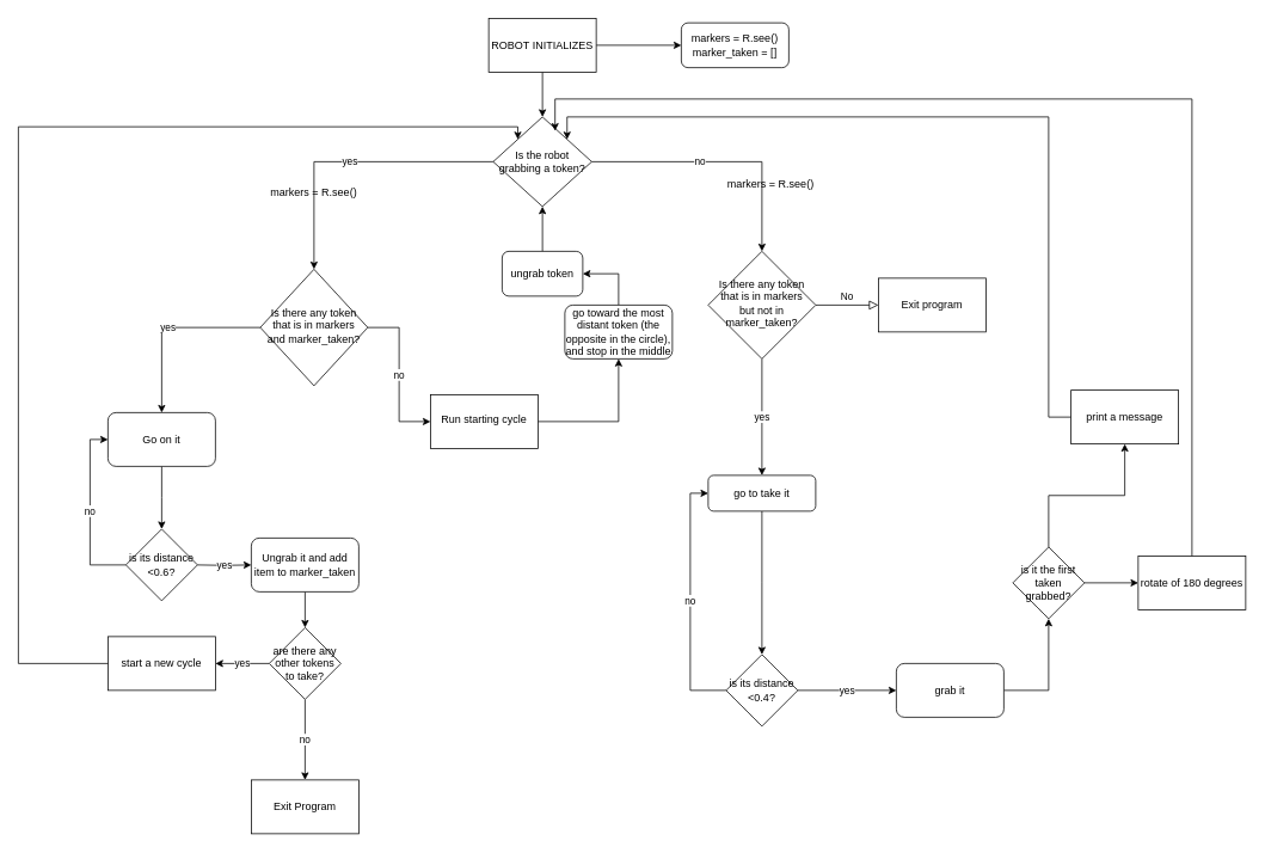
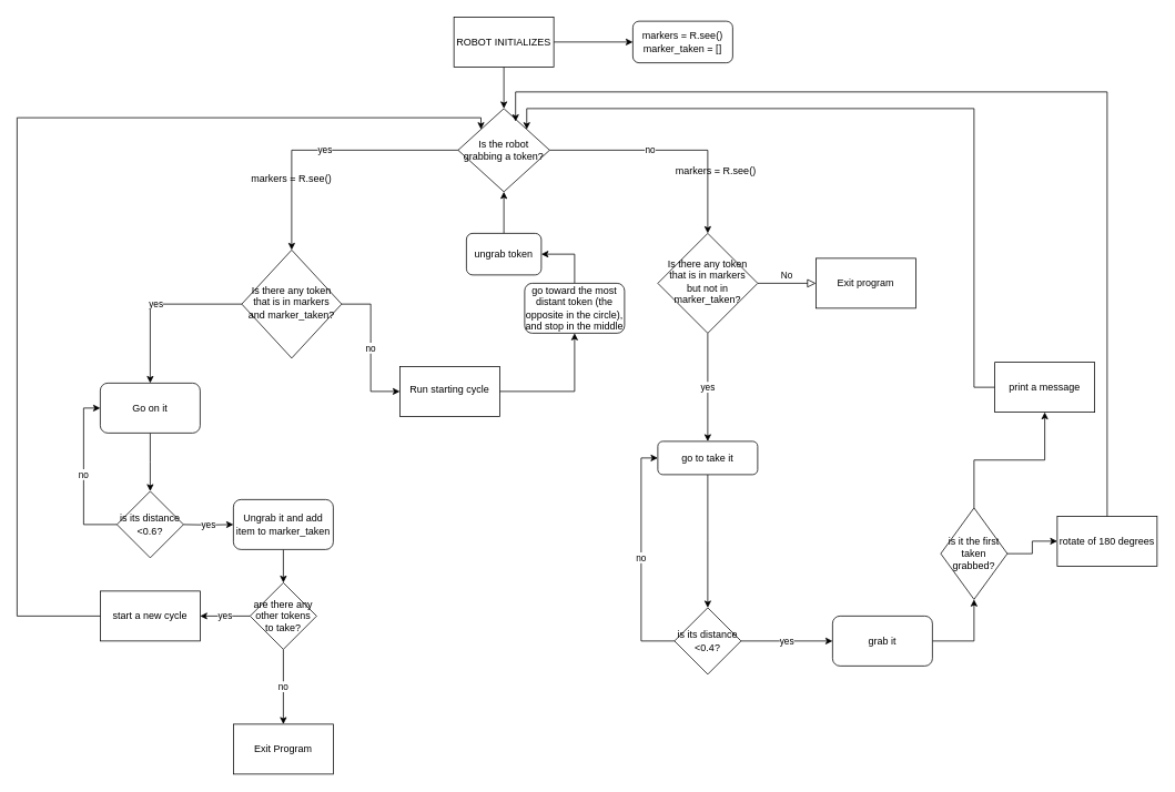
- <mxCell id="46" value="is it the first taken grabbed?" style="rhombus;whiteSpace=wrap;html=1;" vertex="1" parent="1"><mxGeometry x="1130" y="610" width="80" height="80" as="geometry" /></mxCell>
+ <mxCell id="46" value="is it the first taken grabbed?" style="rhombus;whiteSpace=wrap;html=1;" vertex="1" parent="1"><mxGeometry x="1130" y="610" width="80" height="110" as="geometry" /></mxCell>
